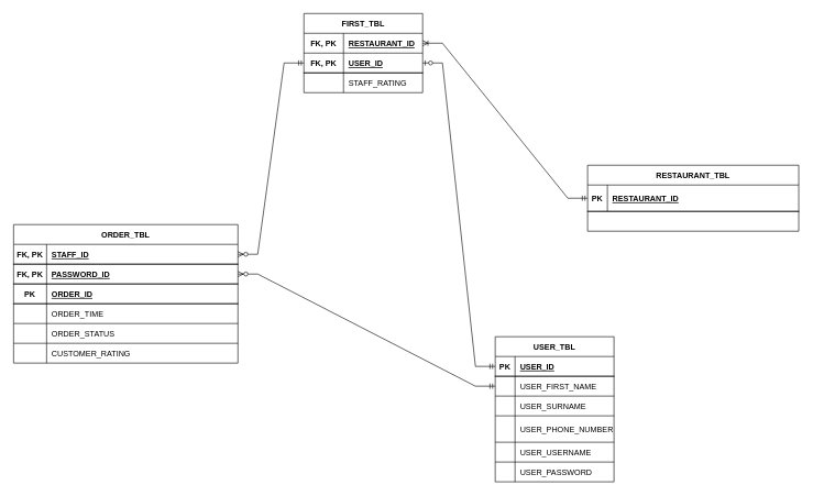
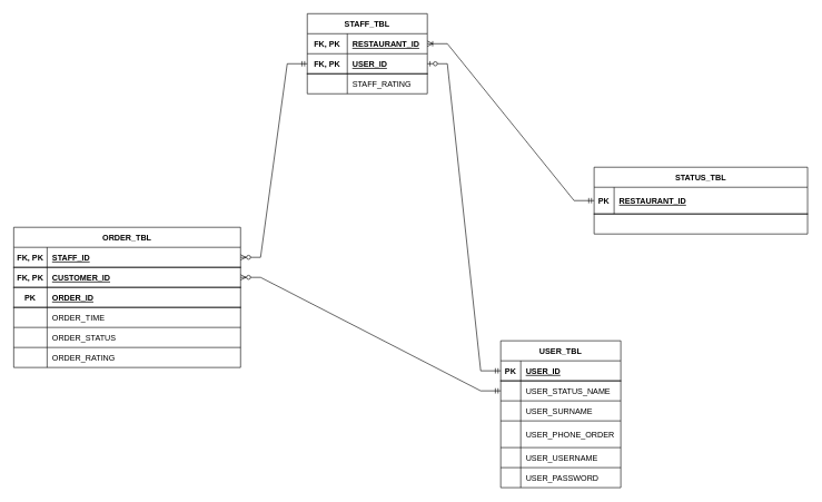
- <mxCell id="22" value="FIRST_TBL" style="shape=table;startSize=30;container=1;collapsible=1;childLayout=tableLayout;fixedRows=1;rowLines=1;fontStyle=1;align=center;resizeLast=1;" parent="1" vertex="1"><mxGeometry x="460" y="20" width="180" height="120" as="geometry" /></mxCell>
+ <mxCell id="22" value="STAFF_TBL" style="shape=table;startSize=30;container=1;collapsible=1;childLayout=tableLayout;fixedRows=1;rowLines=1;fontStyle=1;align=center;resizeLast=1;" parent="1" vertex="1"><mxGeometry x="460" y="20" width="180" height="120" as="geometry" /></mxCell>
- <mxCell id="33" value="RESTAURANT_TBL" style="shape=table;startSize=30;container=1;collapsible=1;childLayout=tableLayout;fixedRows=1;rowLines=1;fontStyle=1;align=center;resizeLast=1;swimlaneLine=1;" parent="1" vertex="1"><mxGeometry x="890" y="250" width="320" height="100" as="geometry" /></mxCell>
+ <mxCell id="33" value="STATUS_TBL" style="shape=table;startSize=30;container=1;collapsible=1;childLayout=tableLayout;fixedRows=1;rowLines=1;fontStyle=1;align=center;resizeLast=1;swimlaneLine=1;" parent="1" vertex="1"><mxGeometry x="890" y="250" width="320" height="100" as="geometry" /></mxCell>
- <mxCell id="45" value="PASSWORD_ID" style="shape=partialRectangle;connectable=0;fillColor=none;top=0;left=0;bottom=0;right=0;align=left;spacingLeft=6;fontStyle=5;overflow=hidden;" parent="43" vertex="1"><mxGeometry x="50" width="290" height="30" as="geometry"><mxRectangle width="290" height="30" as="alternateBounds" /></mxGeometry></mxCell>
+ <mxCell id="45" value="CUSTOMER_ID" style="shape=partialRectangle;connectable=0;fillColor=none;top=0;left=0;bottom=0;right=0;align=left;spacingLeft=6;fontStyle=5;overflow=hidden;" parent="43" vertex="1"><mxGeometry x="50" width="290" height="30" as="geometry"><mxRectangle width="290" height="30" as="alternateBounds" /></mxGeometry></mxCell>
- <mxCell id="57" value="CUSTOMER_RATING" style="shape=partialRectangle;connectable=0;fillColor=none;top=0;left=0;bottom=0;right=0;align=left;spacingLeft=6;overflow=hidden;" parent="55" vertex="1"><mxGeometry x="50" width="290" height="30" as="geometry"><mxRectangle width="290" height="30" as="alternateBounds" /></mxGeometry></mxCell>
+ <mxCell id="57" value="ORDER_RATING" style="shape=partialRectangle;connectable=0;fillColor=none;top=0;left=0;bottom=0;right=0;align=left;spacingLeft=6;overflow=hidden;" parent="55" vertex="1"><mxGeometry x="50" width="290" height="30" as="geometry"><mxRectangle width="290" height="30" as="alternateBounds" /></mxGeometry></mxCell>
- <mxCell id="8" value="USER_FIRST_NAME" style="shape=partialRectangle;connectable=0;fillColor=none;top=0;left=0;bottom=0;right=0;align=left;spacingLeft=6;overflow=hidden;" parent="6" vertex="1"><mxGeometry x="30" width="150" height="30" as="geometry"><mxRectangle width="150" height="30" as="alternateBounds" /></mxGeometry></mxCell>
+ <mxCell id="8" value="USER_STATUS_NAME" style="shape=partialRectangle;connectable=0;fillColor=none;top=0;left=0;bottom=0;right=0;align=left;spacingLeft=6;overflow=hidden;" parent="6" vertex="1"><mxGeometry x="30" width="150" height="30" as="geometry"><mxRectangle width="150" height="30" as="alternateBounds" /></mxGeometry></mxCell>
- <mxCell id="14" value="USER_PHONE_NUMBER" style="shape=partialRectangle;connectable=0;fillColor=none;top=0;left=0;bottom=0;right=0;align=left;spacingLeft=6;overflow=hidden;" parent="12" vertex="1"><mxGeometry x="30" width="150" height="40" as="geometry"><mxRectangle width="150" height="40" as="alternateBounds" /></mxGeometry></mxCell>
+ <mxCell id="14" value="USER_PHONE_ORDER" style="shape=partialRectangle;connectable=0;fillColor=none;top=0;left=0;bottom=0;right=0;align=left;spacingLeft=6;overflow=hidden;" parent="12" vertex="1"><mxGeometry x="30" width="150" height="40" as="geometry"><mxRectangle width="150" height="40" as="alternateBounds" /></mxGeometry></mxCell>
